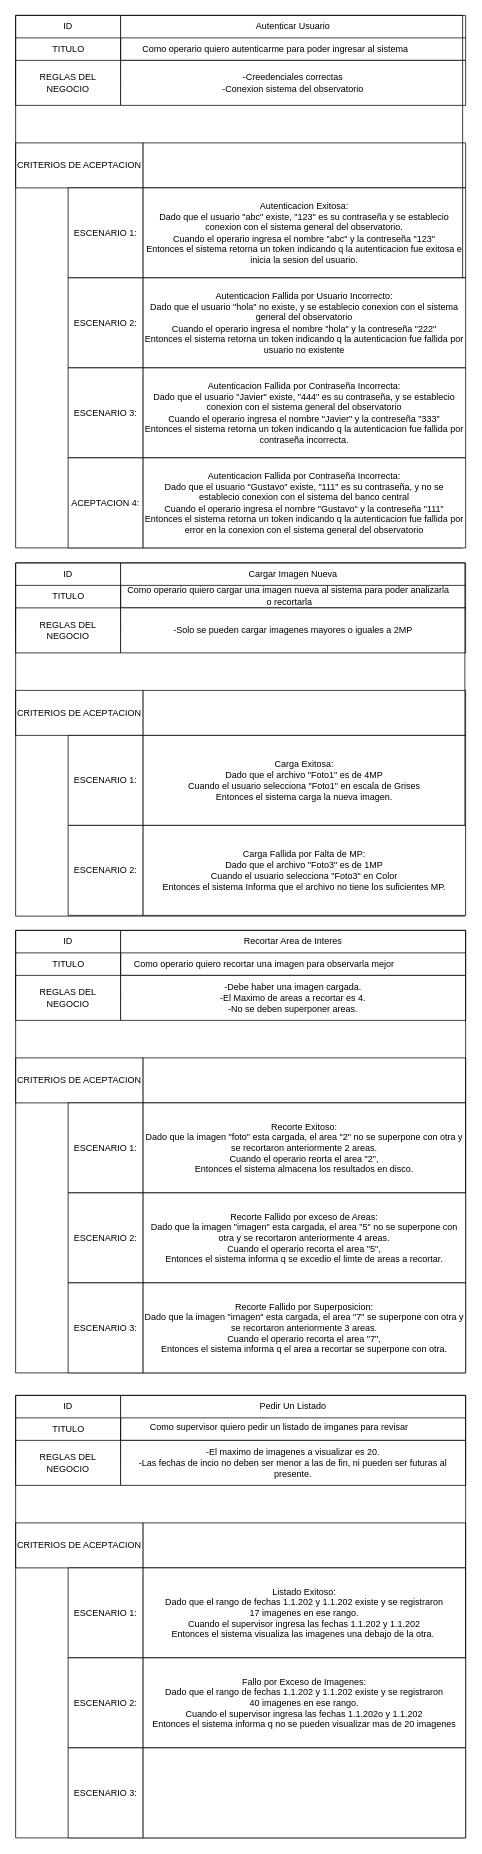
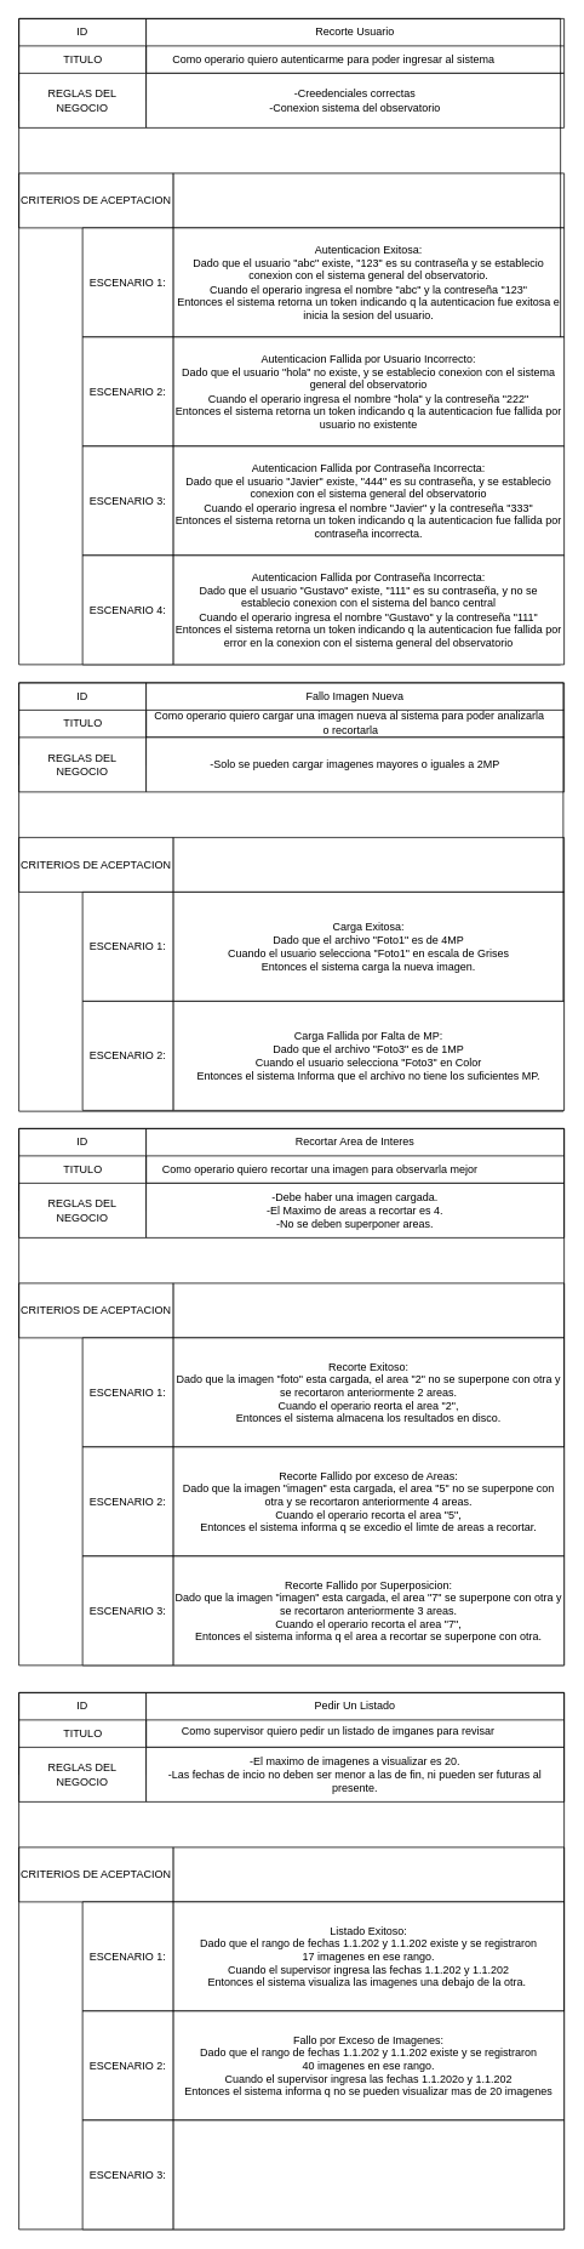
- <mxCell id="5" value="Autenticar Usuario" style="swimlane;fontStyle=0;childLayout=stackLayout;horizontal=1;startSize=30;horizontalStack=0;resizeParent=1;resizeParentMax=0;resizeLast=0;collapsible=1;marginBottom=0;whiteSpace=wrap;html=1;" vertex="1" parent="1"><mxGeometry x="160" y="20" width="460" height="60" as="geometry" /></mxCell>
+ <mxCell id="5" value="Recorte Usuario" style="swimlane;fontStyle=0;childLayout=stackLayout;horizontal=1;startSize=30;horizontalStack=0;resizeParent=1;resizeParentMax=0;resizeLast=0;collapsible=1;marginBottom=0;whiteSpace=wrap;html=1;" vertex="1" parent="1"><mxGeometry x="160" y="20" width="460" height="60" as="geometry" /></mxCell>
- <mxCell id="18" value="ACEPTACION 4:" style="swimlane;fontStyle=0;childLayout=stackLayout;horizontal=1;startSize=120;horizontalStack=0;resizeParent=1;resizeParentMax=0;resizeLast=0;collapsible=1;marginBottom=0;whiteSpace=wrap;html=1;" vertex="1" parent="1"><mxGeometry x="90" y="610" width="100" height="120" as="geometry" /></mxCell>
+ <mxCell id="18" value="ESCENARIO 4:" style="swimlane;fontStyle=0;childLayout=stackLayout;horizontal=1;startSize=120;horizontalStack=0;resizeParent=1;resizeParentMax=0;resizeLast=0;collapsible=1;marginBottom=0;whiteSpace=wrap;html=1;" vertex="1" parent="1"><mxGeometry x="90" y="610" width="100" height="120" as="geometry" /></mxCell>
- <mxCell id="23" value="Cargar Imagen Nueva" style="swimlane;fontStyle=0;childLayout=stackLayout;horizontal=1;startSize=30;horizontalStack=0;resizeParent=1;resizeParentMax=0;resizeLast=0;collapsible=1;marginBottom=0;whiteSpace=wrap;html=1;" vertex="1" parent="1"><mxGeometry x="160" y="750" width="460" height="60" as="geometry" /></mxCell>
+ <mxCell id="23" value="Fallo Imagen Nueva" style="swimlane;fontStyle=0;childLayout=stackLayout;horizontal=1;startSize=30;horizontalStack=0;resizeParent=1;resizeParentMax=0;resizeLast=0;collapsible=1;marginBottom=0;whiteSpace=wrap;html=1;" vertex="1" parent="1"><mxGeometry x="160" y="750" width="460" height="60" as="geometry" /></mxCell>
